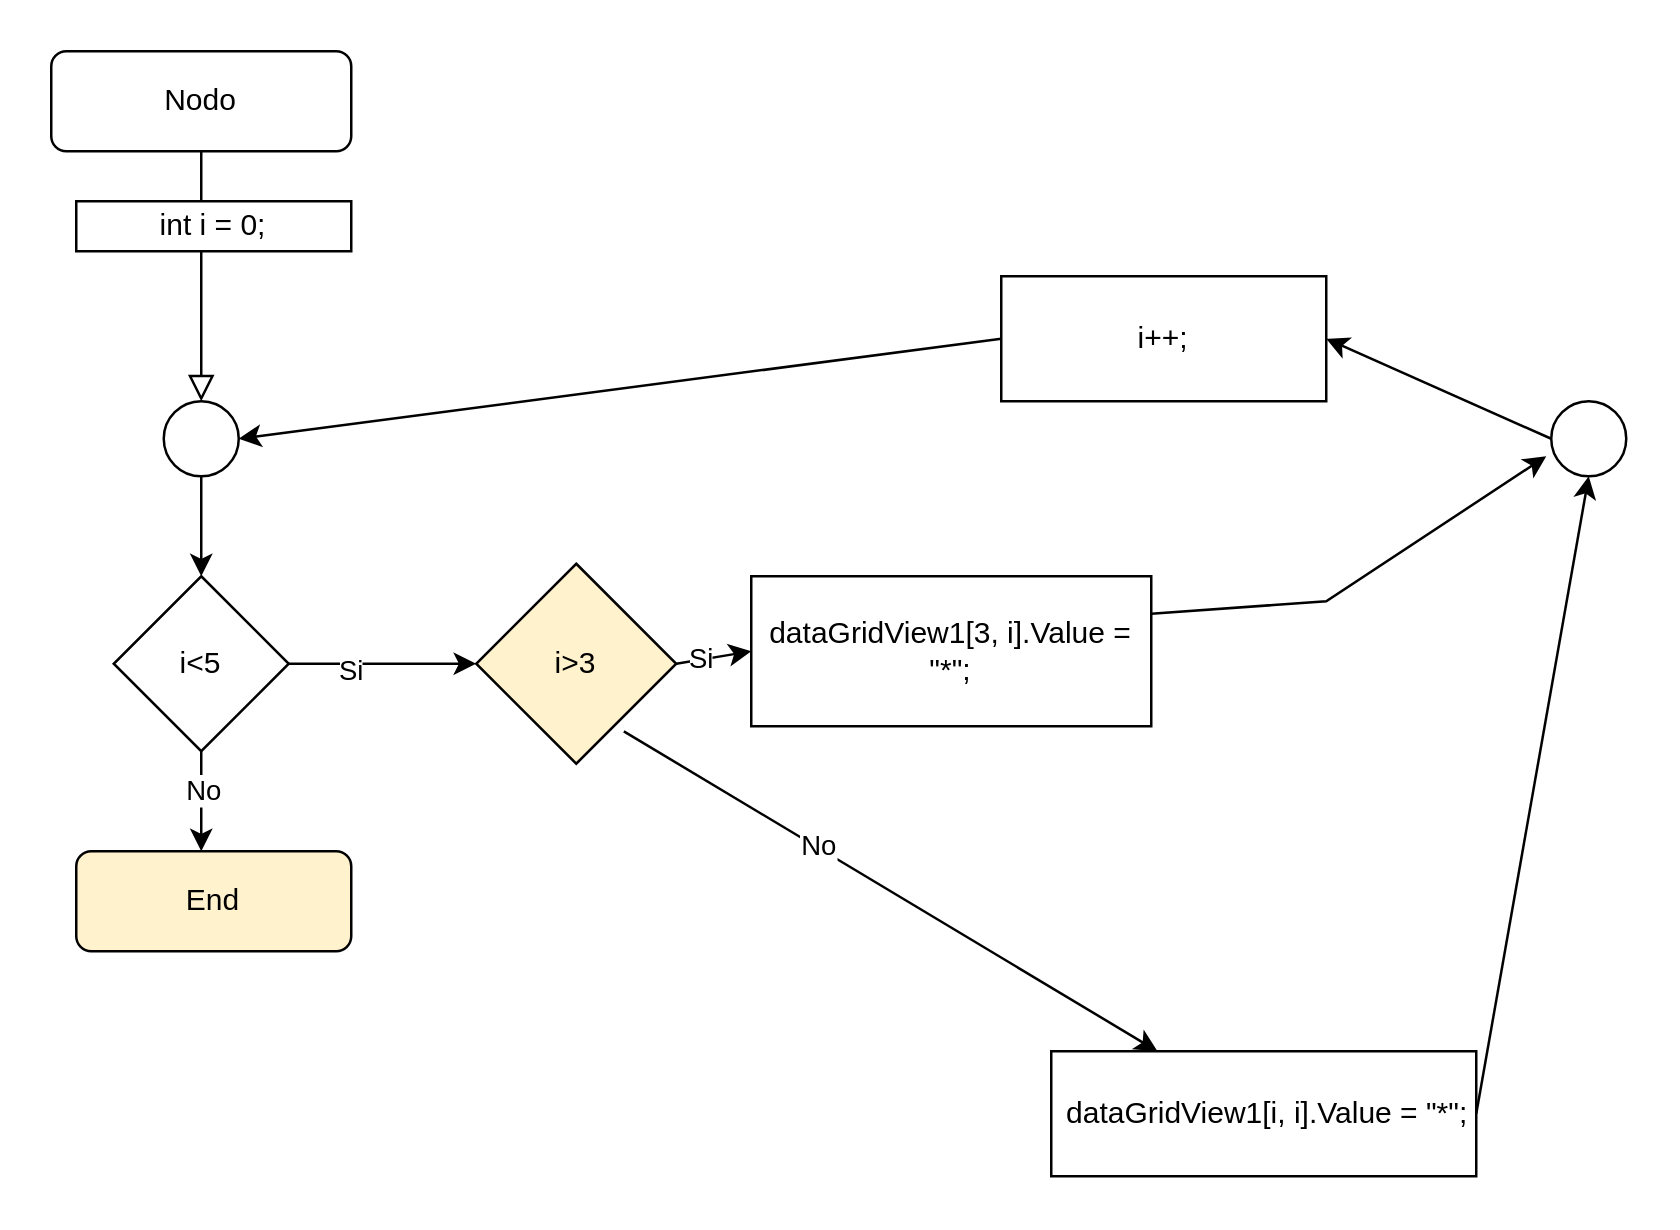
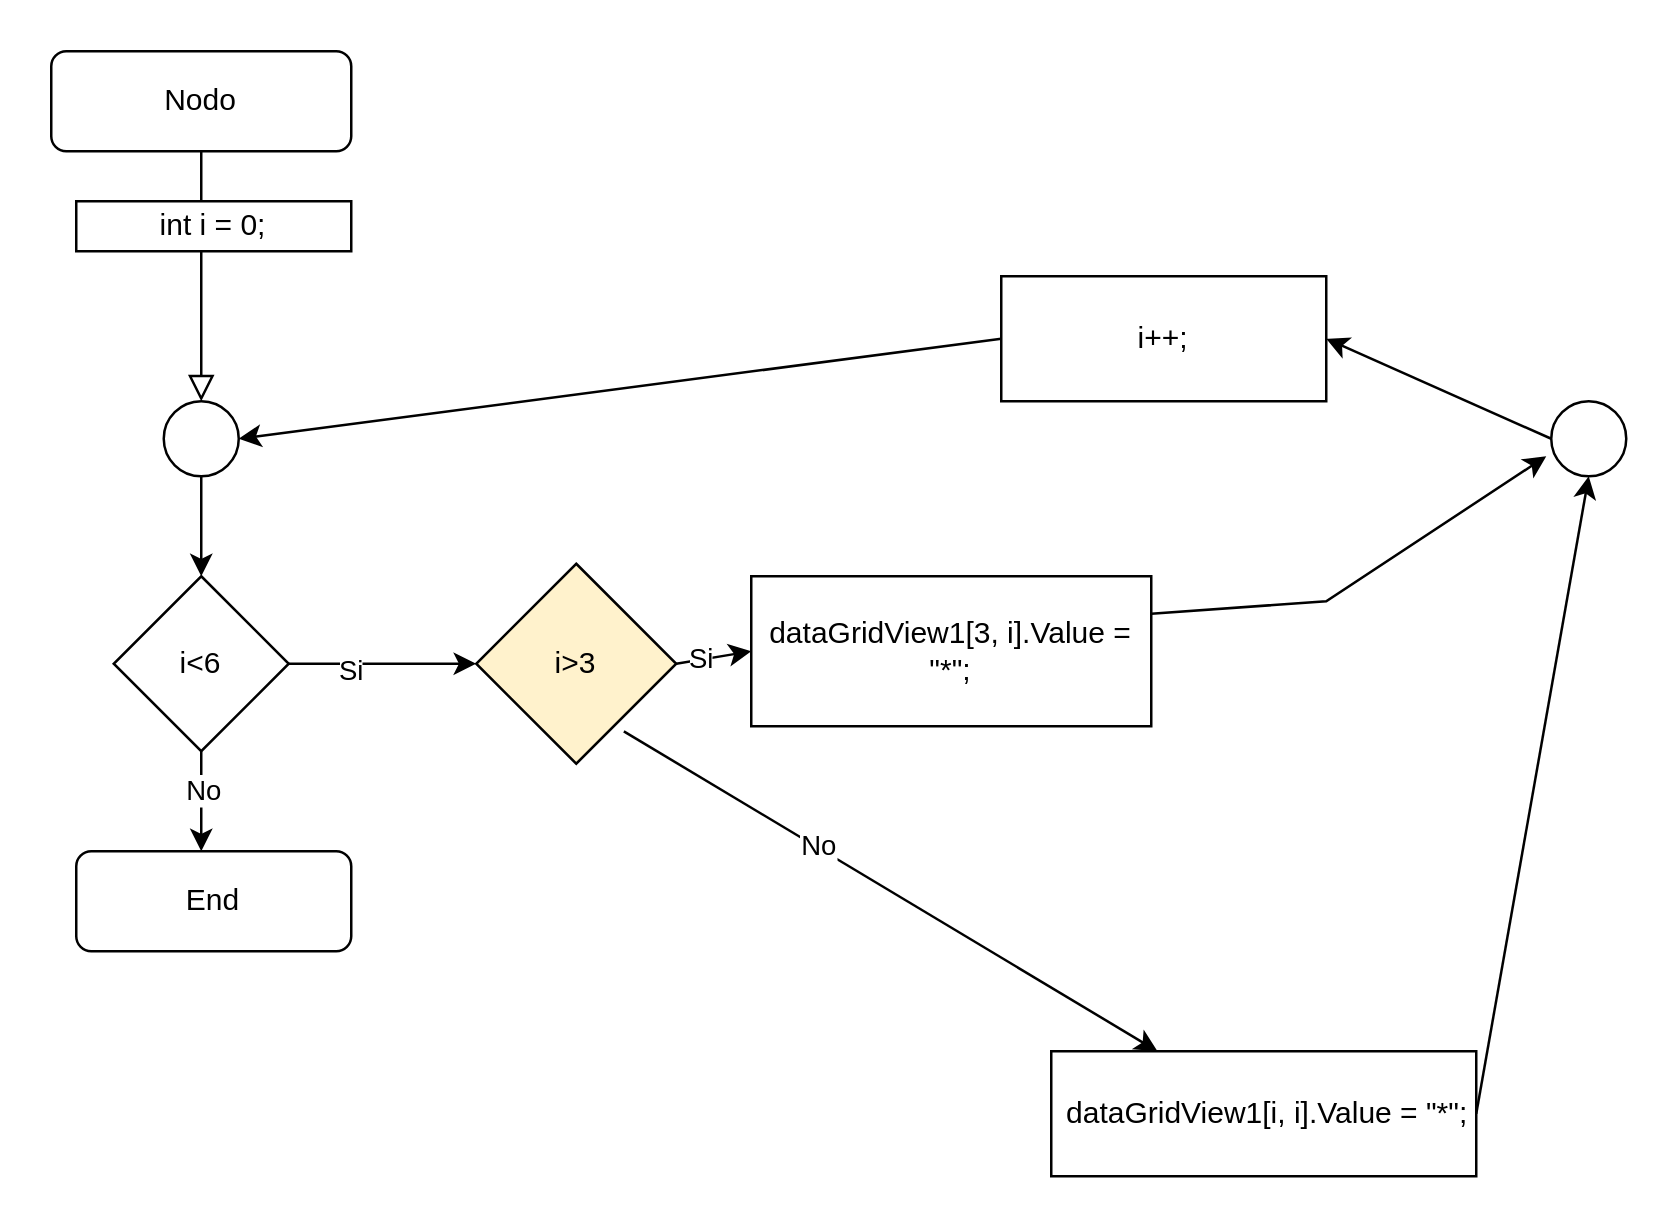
- <mxCell id="6" value="i&amp;lt;5" style="rhombus;whiteSpace=wrap;html=1;" vertex="1" parent="1"><mxGeometry x="45" y="230" width="70" height="70" as="geometry" /></mxCell>
+ <mxCell id="6" value="i&amp;lt;6" style="rhombus;whiteSpace=wrap;html=1;" vertex="1" parent="1"><mxGeometry x="45" y="230" width="70" height="70" as="geometry" /></mxCell>
- <mxCell id="11" value="End" style="rounded=1;whiteSpace=wrap;html=1;fillColor=#fff2cc;" vertex="1" parent="1"><mxGeometry x="30" y="340" width="110" height="40" as="geometry" /></mxCell>
+ <mxCell id="11" value="End" style="rounded=1;whiteSpace=wrap;html=1;" vertex="1" parent="1"><mxGeometry x="30" y="340" width="110" height="40" as="geometry" /></mxCell>
